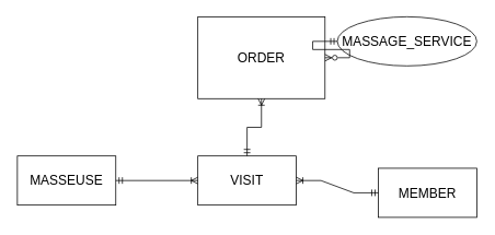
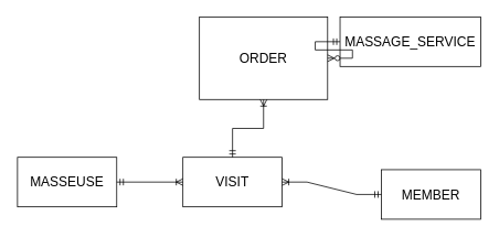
- <mxCell id="3" value="&lt;font style=&quot;font-size: 16px;&quot;&gt;MASSAGE_SERVICE&lt;/font&gt;" style="ellipse;whiteSpace=wrap;html=1;" parent="1" vertex="1"><mxGeometry x="410" y="20" width="170" height="60" as="geometry" /></mxCell>
+ <mxCell id="3" value="&lt;font style=&quot;font-size: 16px;&quot;&gt;MASSAGE_SERVICE&lt;/font&gt;" style="rounded=0;whiteSpace=wrap;html=1;" parent="1" vertex="1"><mxGeometry x="410" y="20" width="170" height="60" as="geometry" /></mxCell>
- <mxCell id="2" value="&lt;span style=&quot;font-size: 16px;&quot;&gt;VISIT&lt;/span&gt;" style="rounded=0;whiteSpace=wrap;html=1;" parent="1" vertex="1"><mxGeometry x="240" y="190" width="120" height="60" as="geometry" /></mxCell>
+ <mxCell id="2" value="&lt;span style=&quot;font-size: 16px;&quot;&gt;VISIT&lt;/span&gt;" style="rounded=0;whiteSpace=wrap;html=1;" parent="1" vertex="1"><mxGeometry x="220" y="190" width="120" height="60" as="geometry" /></mxCell>
